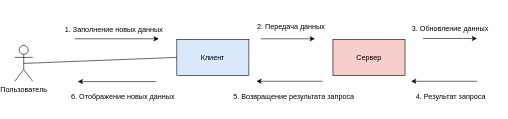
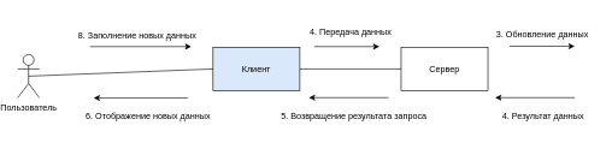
- <mxCell id="12" value="2. Передача данных" style="text;html=1;align=center;verticalAlign=middle;resizable=0;points=[];autosize=1;strokeColor=none;fillColor=none;" vertex="1" parent="1"><mxGeometry x="410" y="30" width="140" height="30" as="geometry" /></mxCell>
+ <mxCell id="12" value="4. Передача данных" style="text;html=1;align=center;verticalAlign=middle;resizable=0;points=[];autosize=1;strokeColor=none;fillColor=none;" vertex="1" parent="1"><mxGeometry x="410" y="30" width="140" height="30" as="geometry" /></mxCell>
- <mxCell id="7" value="1. Заполнение новых данных" style="text;html=1;align=center;verticalAlign=middle;resizable=0;points=[];autosize=1;strokeColor=none;fillColor=none;" vertex="1" parent="1"><mxGeometry x="90" y="34" width="190" height="30" as="geometry" /></mxCell>
+ <mxCell id="7" value="8. Заполнение новых данных" style="text;html=1;align=center;verticalAlign=middle;resizable=0;points=[];autosize=1;strokeColor=none;fillColor=none;" vertex="1" parent="1"><mxGeometry x="90" y="34" width="190" height="30" as="geometry" /></mxCell>
+ <mxCell id="3" value="" style="edgeStyle=orthogonalEdgeStyle;rounded=0;orthogonalLoop=1;jettySize=auto;html=1;endArrow=none;endFill=0;" edge="1" parent="1" source="4" target="10"><mxGeometry relative="1" as="geometry"><Array as="points"><mxPoint x="460" y="95" /><mxPoint x="460" y="95" /></Array></mxGeometry></mxCell>
- <mxCell id="10" value="Сервер" style="whiteSpace=wrap;html=1;rounded=0;fillColor=#f8cecc;" vertex="1" parent="1"><mxGeometry x="550" y="65" width="120" height="60" as="geometry" /></mxCell>
+ <mxCell id="10" value="Сервер" style="whiteSpace=wrap;html=1;rounded=0;" vertex="1" parent="1"><mxGeometry x="550" y="65" width="120" height="60" as="geometry" /></mxCell>
- <mxCell id="18" value="4. Результат запроса" style="text;html=1;strokeColor=none;fillColor=none;align=center;verticalAlign=middle;whiteSpace=wrap;rounded=0;" vertex="1" parent="1"><mxGeometry x="685" y="145.25" width="122.5" height="30" as="geometry" /></mxCell>
+ <mxCell id="18" value="4. Результат данных" style="text;html=1;strokeColor=none;fillColor=none;align=center;verticalAlign=middle;whiteSpace=wrap;rounded=0;" vertex="1" parent="1"><mxGeometry x="685" y="145.25" width="122.5" height="30" as="geometry" /></mxCell>
